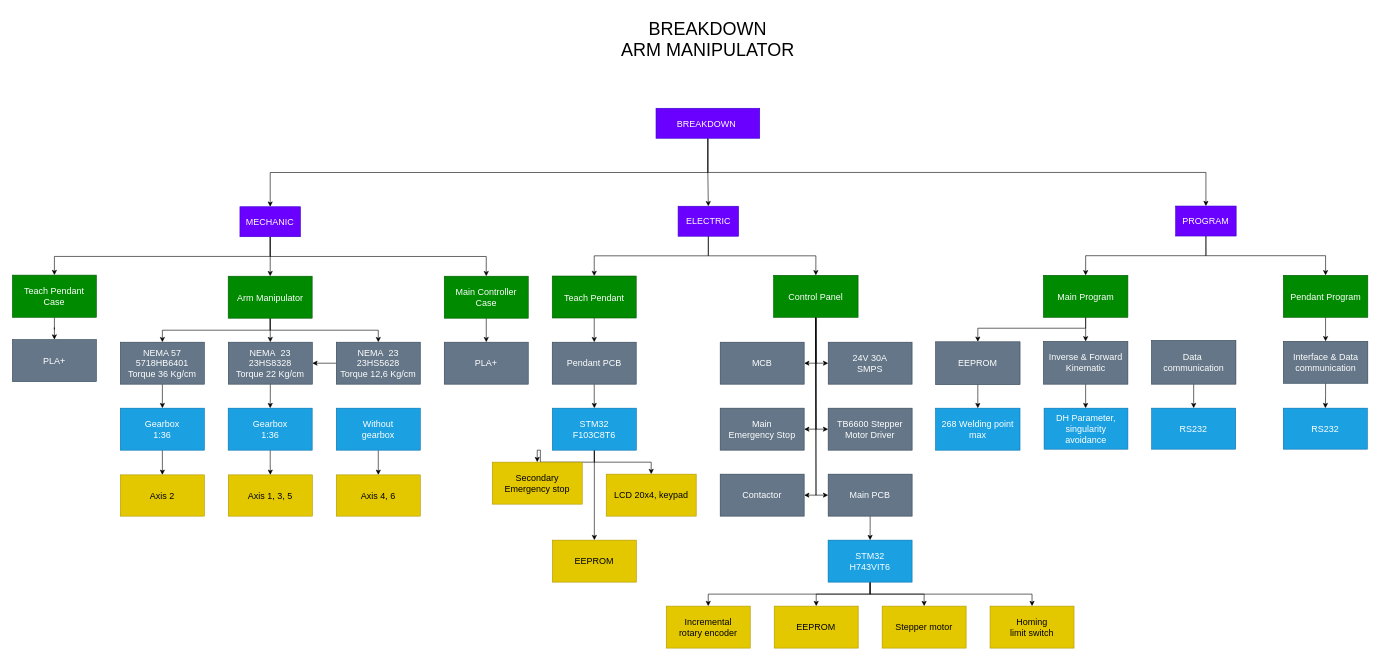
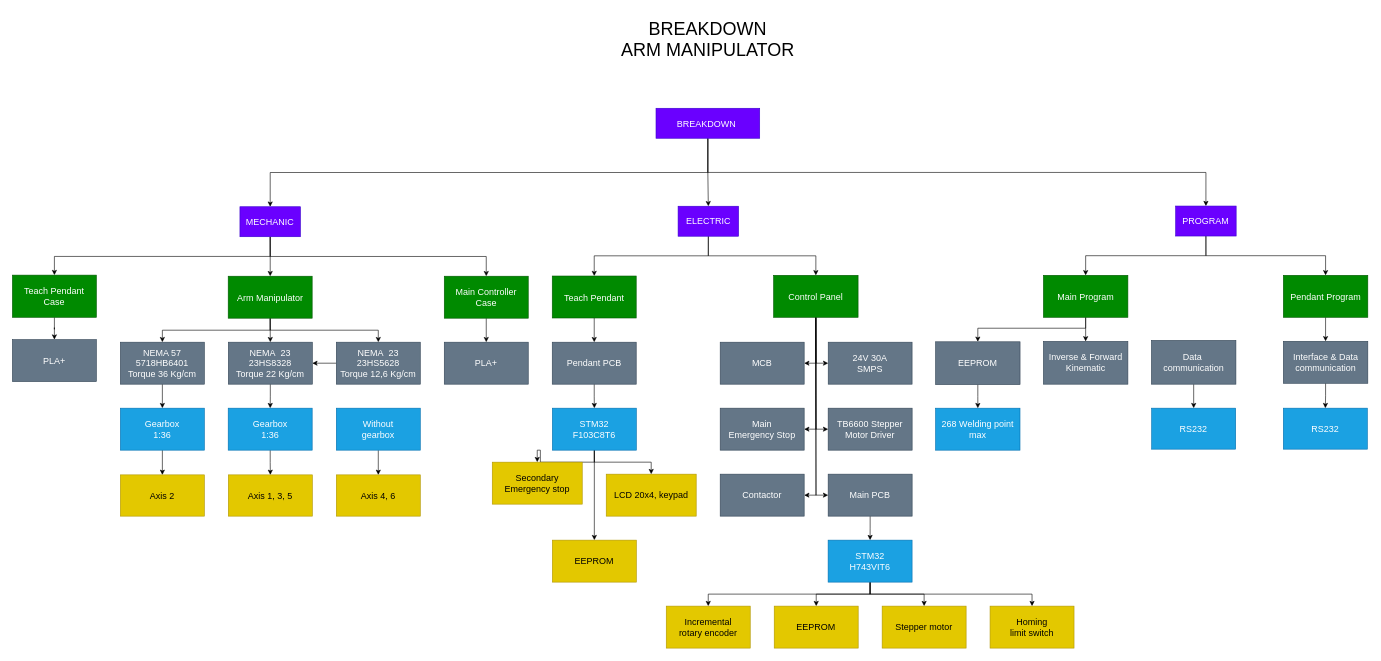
- <mxCell id="43" value="" style="edgeStyle=orthogonalEdgeStyle;rounded=0;orthogonalLoop=1;jettySize=auto;html=1;" parent="1" source="44" target="45" edge="1"><mxGeometry relative="1" as="geometry"><Array as="points"><mxPoint x="1810" y="640" /><mxPoint x="1810" y="640" /></Array></mxGeometry></mxCell>
- <mxCell id="45" value="DH Parameter, singularity avoidance" style="rounded=0;whiteSpace=wrap;html=1;fontSize=15;fillColor=#1ba1e2;fontColor=#ffffff;strokeColor=#006EAF;" parent="1" vertex="1"><mxGeometry x="1740" y="680.02" width="139.7" height="68.35" as="geometry" /></mxCell>
